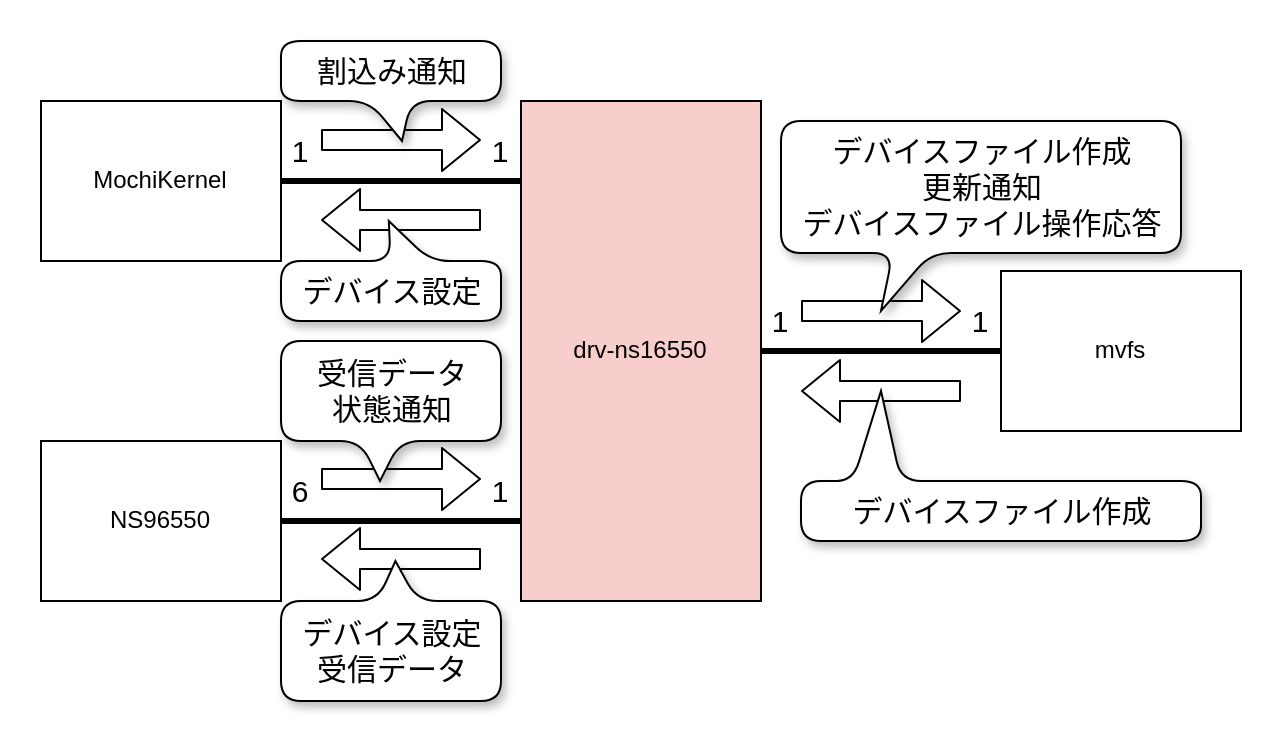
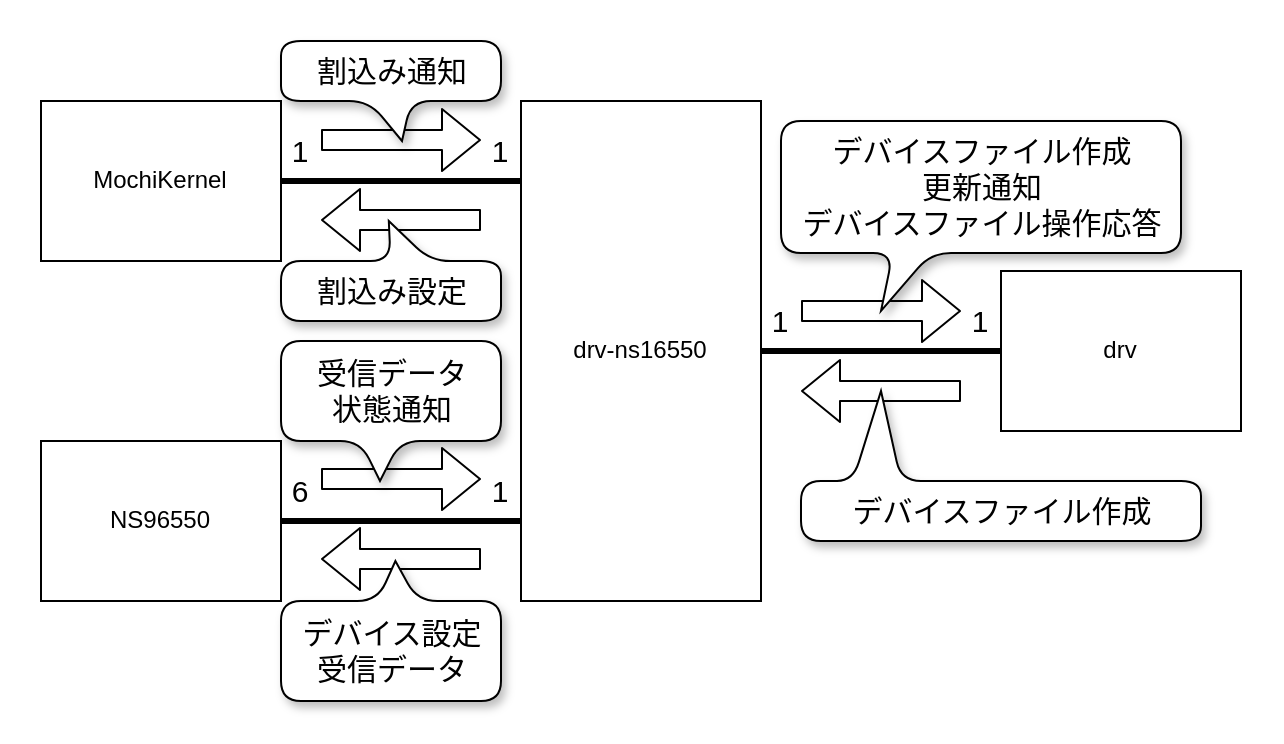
- <mxCell id="26" value="デバイス設定" style="shape=callout;whiteSpace=wrap;html=1;perimeter=calloutPerimeter;fontSize=15;size=20;position=0.32;rounded=1;position2=0.51;base=20;align=center;spacingLeft=2;shadow=1;direction=west;spacing=5;" parent="1" vertex="1"><mxGeometry x="140" y="110" width="110" height="50" as="geometry" /></mxCell>
+ <mxCell id="26" value="割込み設定" style="shape=callout;whiteSpace=wrap;html=1;perimeter=calloutPerimeter;fontSize=15;size=20;position=0.32;rounded=1;position2=0.51;base=20;align=center;spacingLeft=2;shadow=1;direction=west;spacing=5;" parent="1" vertex="1"><mxGeometry x="140" y="110" width="110" height="50" as="geometry" /></mxCell>
- <mxCell id="2" value="drv-ns16550" style="rounded=0;whiteSpace=wrap;html=1;strokeColor=#000000;glass=0;comic=0;perimeterSpacing=0;fillColor=#f8cecc;" parent="1" vertex="1"><mxGeometry x="260" y="50" width="120" height="250" as="geometry" /></mxCell>
+ <mxCell id="2" value="drv-ns16550" style="rounded=0;whiteSpace=wrap;html=1;strokeColor=#000000;glass=0;comic=0;perimeterSpacing=0;" parent="1" vertex="1"><mxGeometry x="260" y="50" width="120" height="250" as="geometry" /></mxCell>
- <mxCell id="3" value="mvfs" style="rounded=0;whiteSpace=wrap;html=1;" parent="1" vertex="1"><mxGeometry x="500" y="135" width="120" height="80" as="geometry" /></mxCell>
+ <mxCell id="3" value="drv" style="rounded=0;whiteSpace=wrap;html=1;" parent="1" vertex="1"><mxGeometry x="500" y="135" width="120" height="80" as="geometry" /></mxCell>
